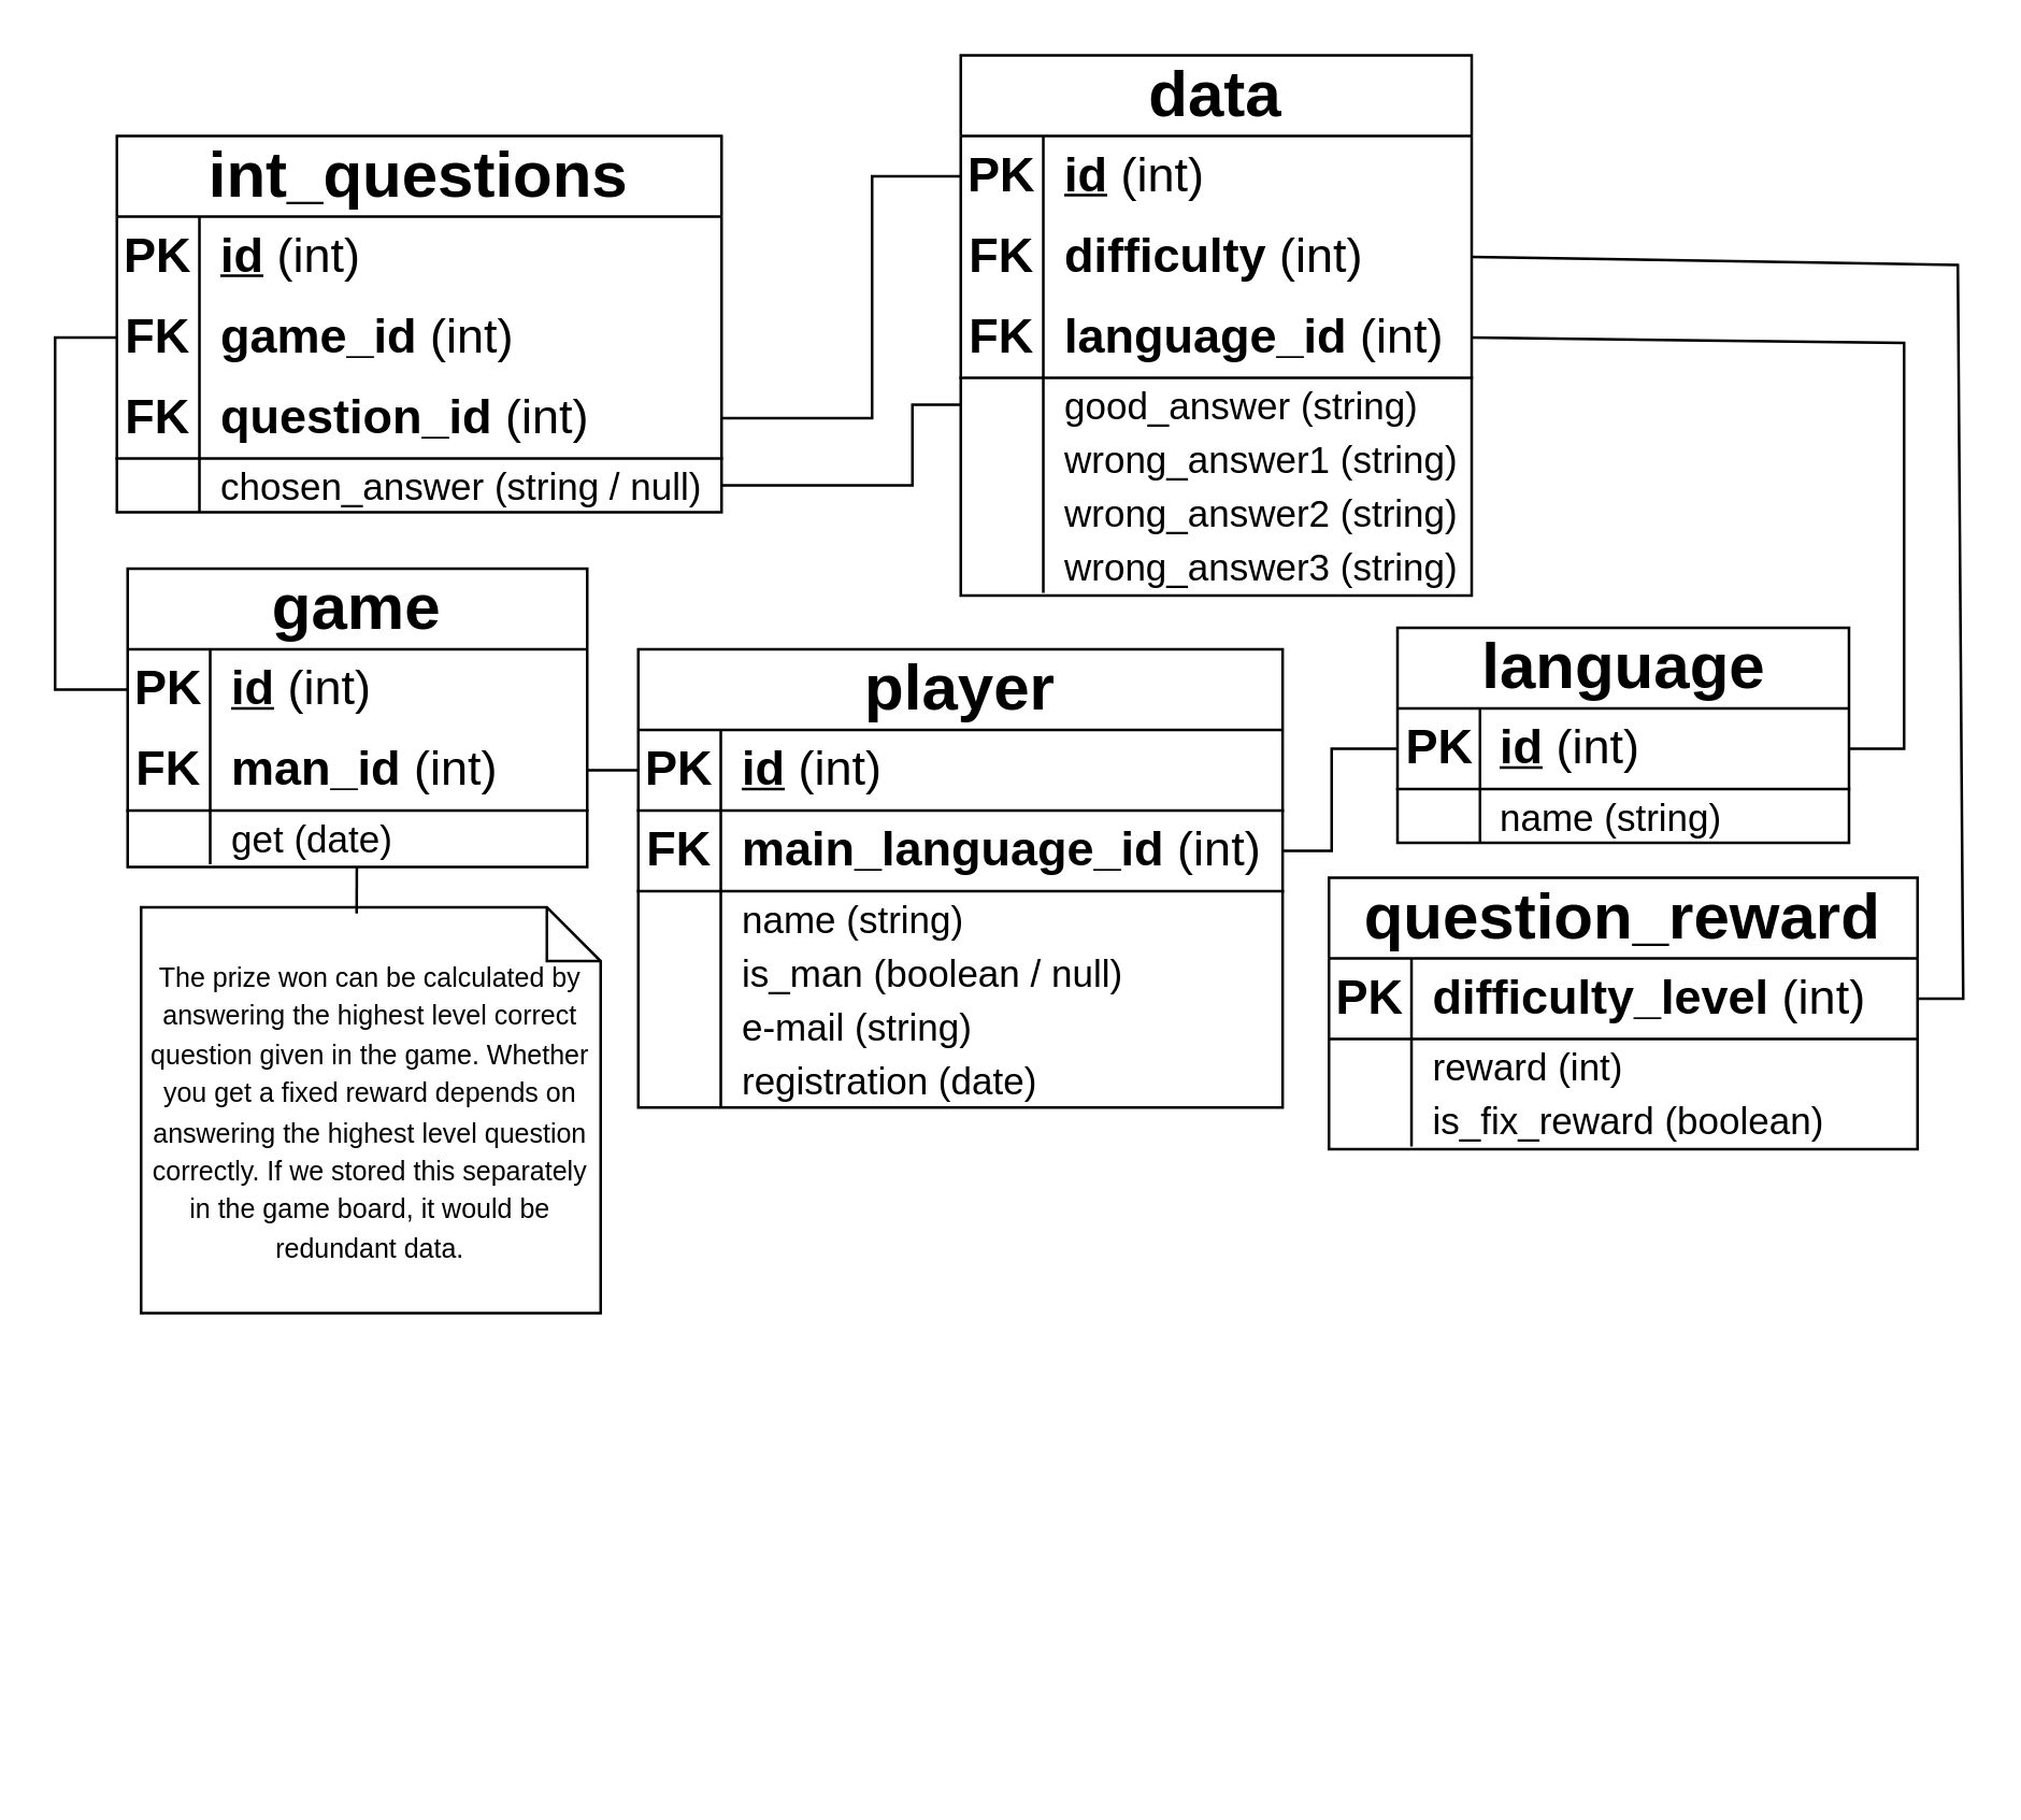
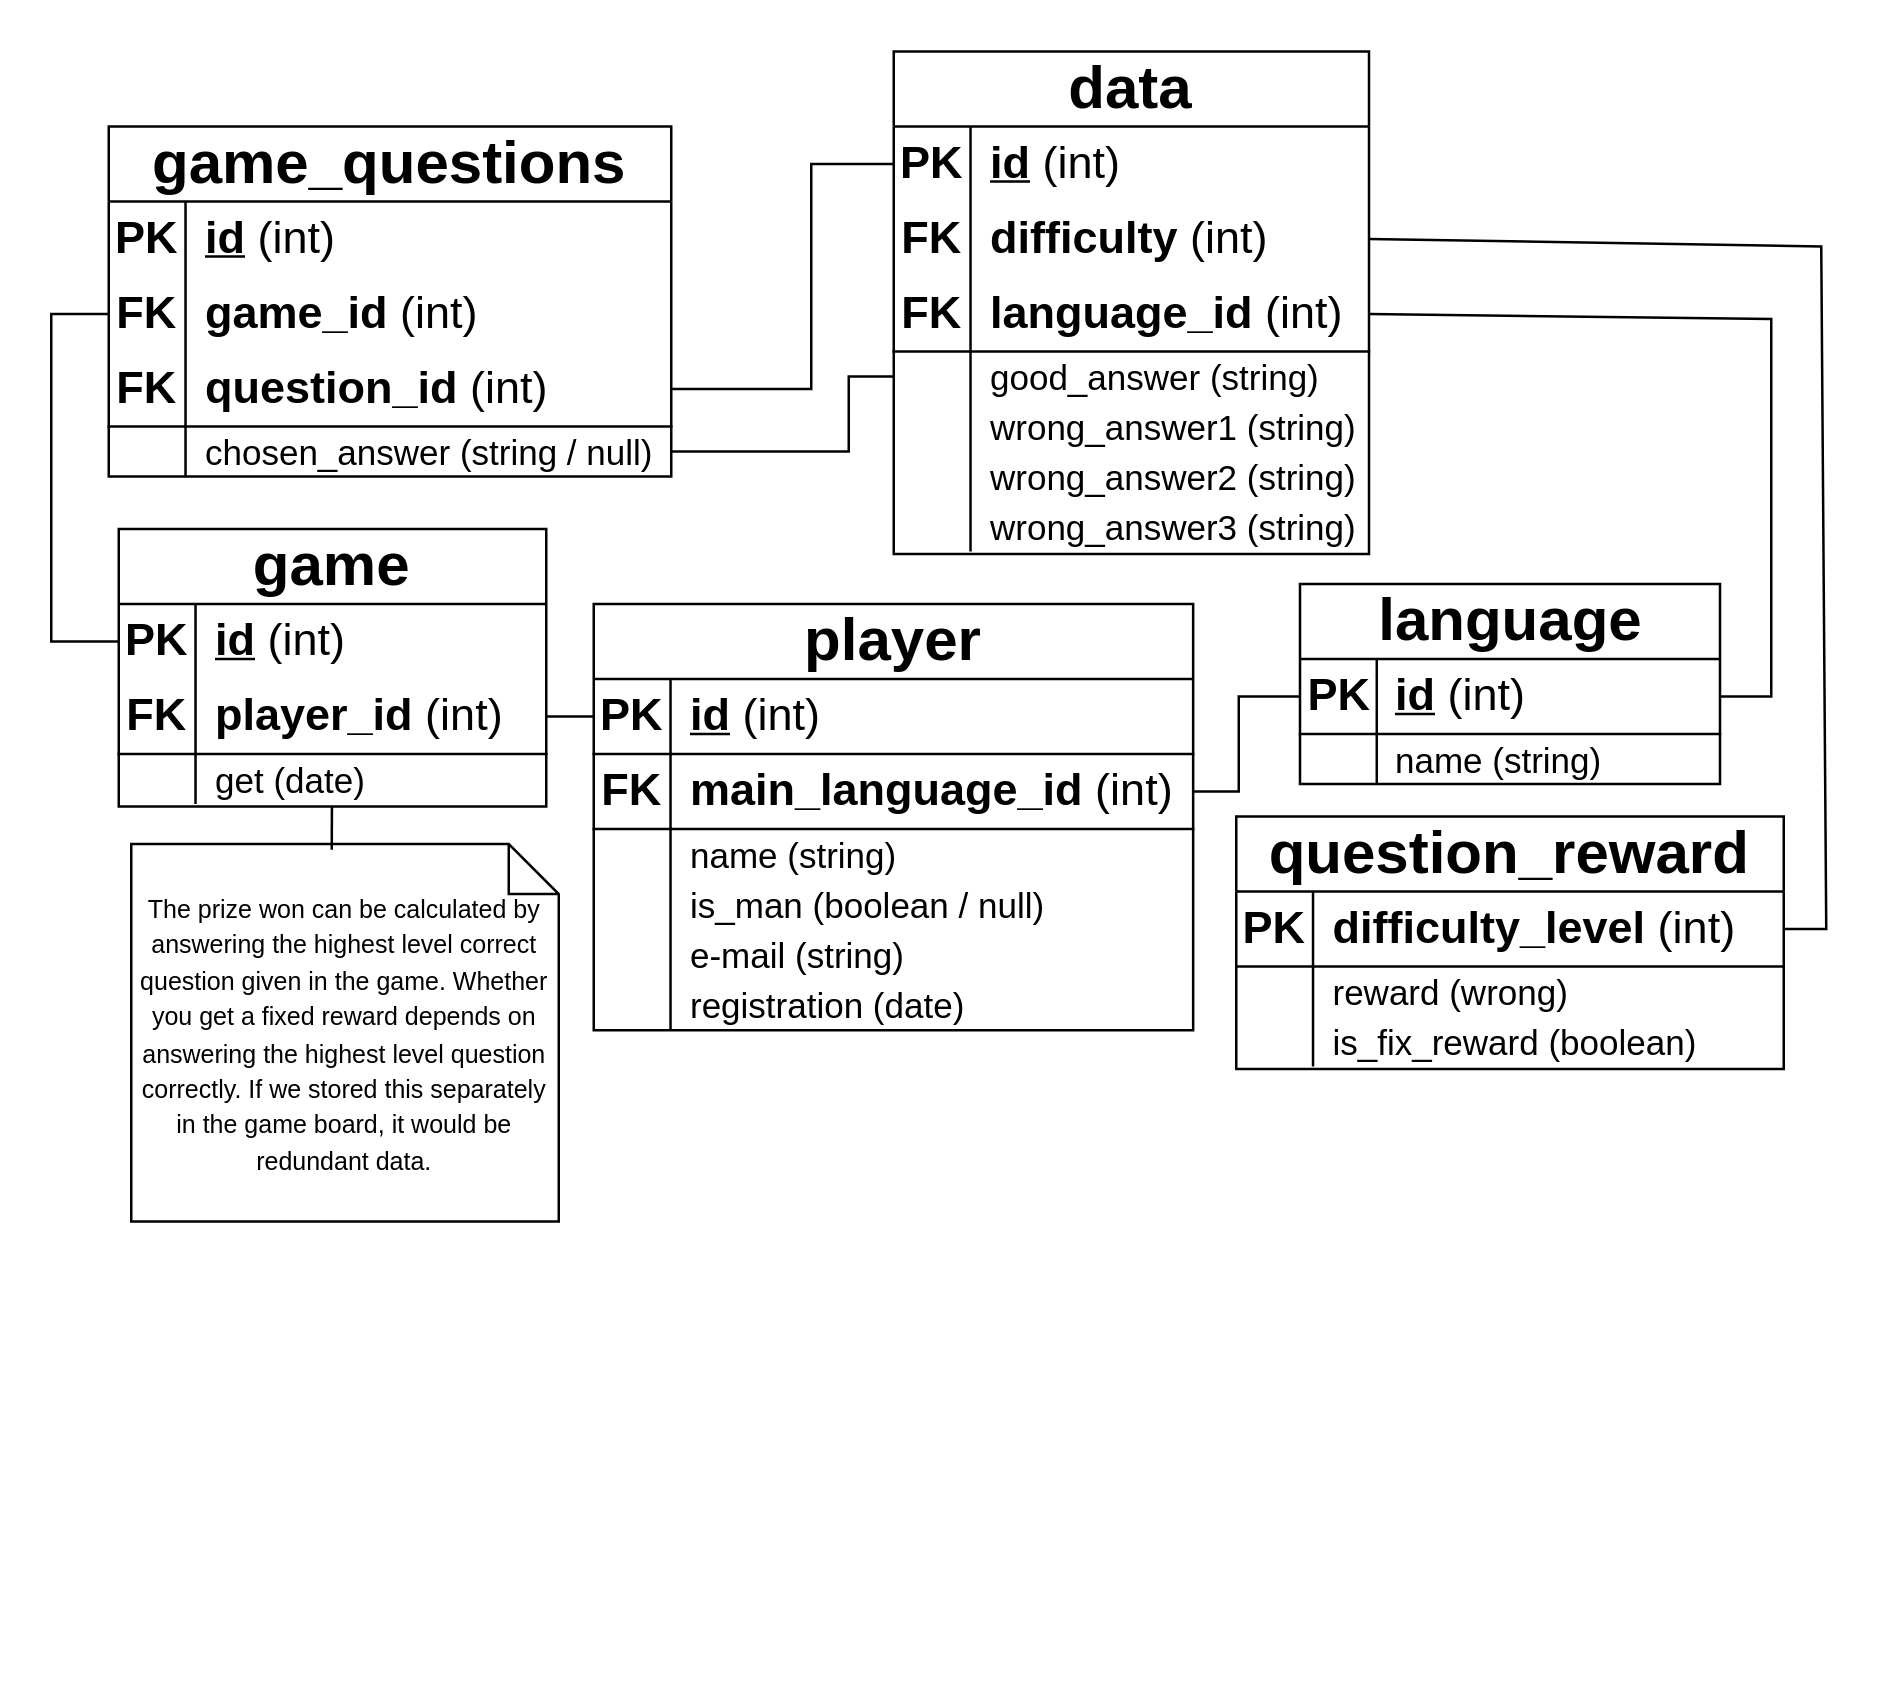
- <mxCell id="57" value="&lt;font style=&quot;font-size: 24px;&quot;&gt;int_questions&lt;/font&gt;" style="shape=table;startSize=30;container=1;collapsible=1;childLayout=tableLayout;fixedRows=1;rowLines=0;fontStyle=1;align=center;resizeLast=1;html=1;whiteSpace=wrap;labelBorderColor=none;" parent="1" vertex="1"><mxGeometry x="43" y="50" width="225" height="140" as="geometry"><mxRectangle x="573" y="292" width="107" height="41" as="alternateBounds" /></mxGeometry></mxCell>
+ <mxCell id="57" value="&lt;font style=&quot;font-size: 24px;&quot;&gt;game_questions&lt;/font&gt;" style="shape=table;startSize=30;container=1;collapsible=1;childLayout=tableLayout;fixedRows=1;rowLines=0;fontStyle=1;align=center;resizeLast=1;html=1;whiteSpace=wrap;labelBorderColor=none;" parent="1" vertex="1"><mxGeometry x="43" y="50" width="225" height="140" as="geometry"><mxRectangle x="573" y="292" width="107" height="41" as="alternateBounds" /></mxGeometry></mxCell>
- <mxCell id="49" value="&lt;font style=&quot;font-size: 18px;&quot;&gt;man_id&amp;nbsp;&lt;span style=&quot;font-weight: normal;&quot;&gt;(int)&lt;/span&gt;&lt;/font&gt;" style="shape=partialRectangle;connectable=0;fillColor=none;top=0;left=0;bottom=1;right=0;align=left;spacingLeft=6;fontStyle=1;overflow=hidden;html=1;whiteSpace=wrap;strokeColor=inherit;" parent="47" vertex="1"><mxGeometry x="30.714" width="140.286" height="30" as="geometry"><mxRectangle width="140.286" height="30" as="alternateBounds" /></mxGeometry></mxCell>
+ <mxCell id="49" value="&lt;font style=&quot;font-size: 18px;&quot;&gt;player_id&amp;nbsp;&lt;span style=&quot;font-weight: normal;&quot;&gt;(int)&lt;/span&gt;&lt;/font&gt;" style="shape=partialRectangle;connectable=0;fillColor=none;top=0;left=0;bottom=1;right=0;align=left;spacingLeft=6;fontStyle=1;overflow=hidden;html=1;whiteSpace=wrap;strokeColor=inherit;" parent="47" vertex="1"><mxGeometry x="30.714" width="140.286" height="30" as="geometry"><mxRectangle width="140.286" height="30" as="alternateBounds" /></mxGeometry></mxCell>
- <mxCell id="80" value="&lt;font style=&quot;font-size: 14px;&quot;&gt;reward (int)&lt;/font&gt;" style="shape=partialRectangle;connectable=0;fillColor=none;top=0;left=0;bottom=0;right=0;align=left;spacingLeft=6;overflow=hidden;html=1;whiteSpace=wrap;spacingTop=0;" parent="78" vertex="1"><mxGeometry x="30.714" width="188.286" height="20" as="geometry"><mxRectangle width="188.286" height="20" as="alternateBounds" /></mxGeometry></mxCell>
+ <mxCell id="80" value="&lt;font style=&quot;font-size: 14px;&quot;&gt;reward (wrong)&lt;/font&gt;" style="shape=partialRectangle;connectable=0;fillColor=none;top=0;left=0;bottom=0;right=0;align=left;spacingLeft=6;overflow=hidden;html=1;whiteSpace=wrap;spacingTop=0;" parent="78" vertex="1"><mxGeometry x="30.714" width="188.286" height="20" as="geometry"><mxRectangle width="188.286" height="20" as="alternateBounds" /></mxGeometry></mxCell>
